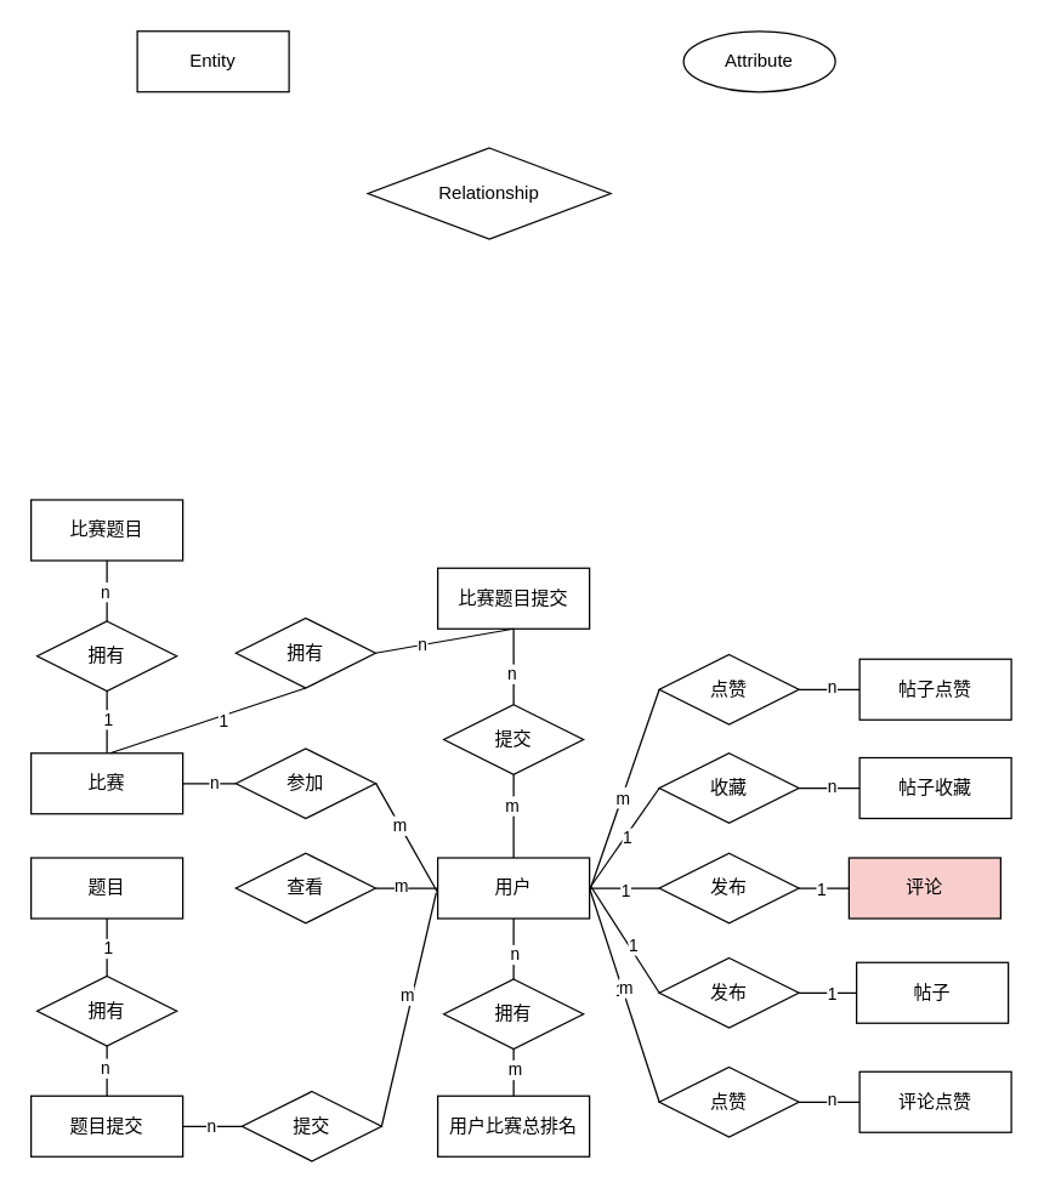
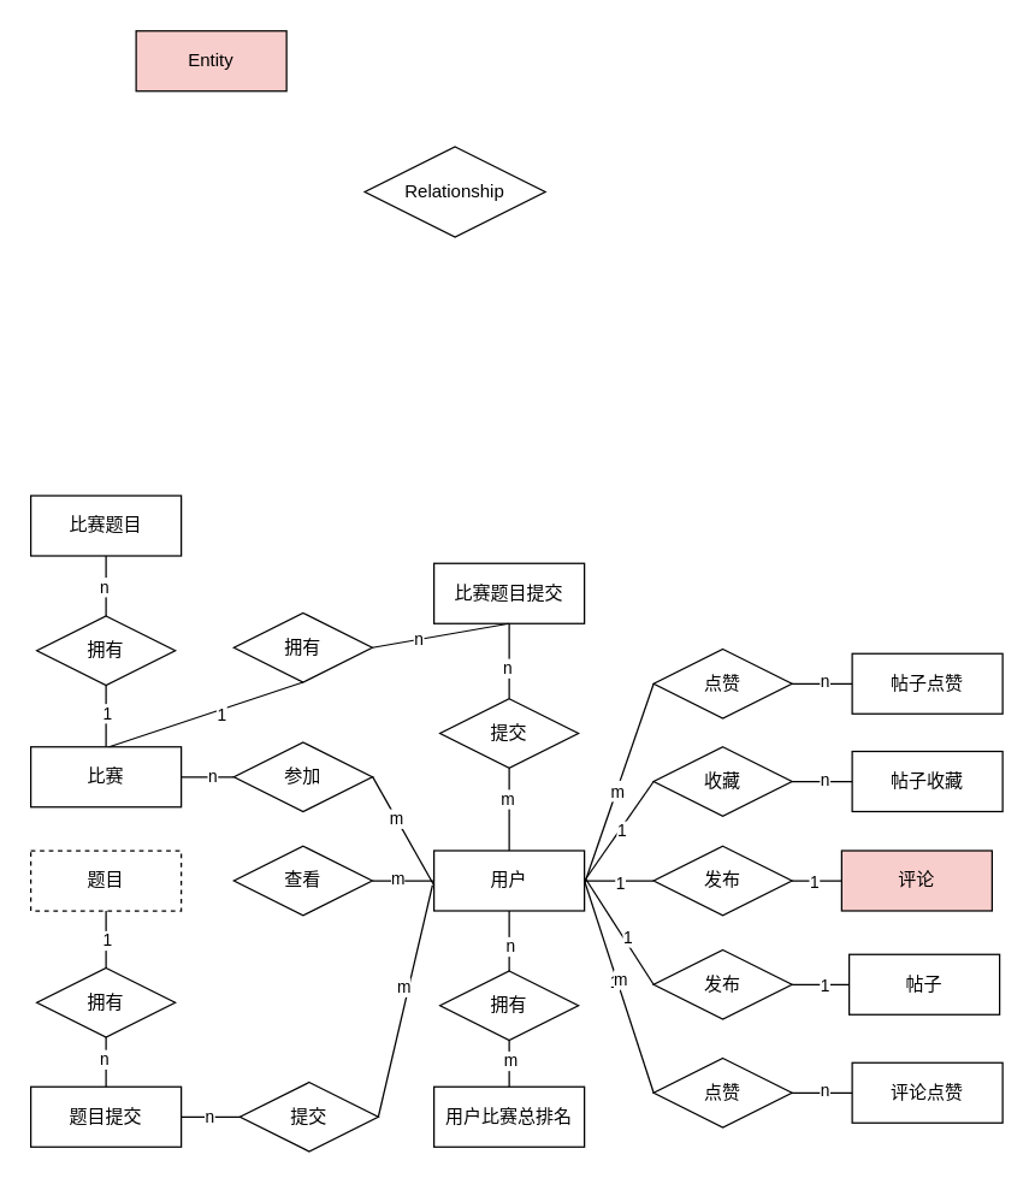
- <mxCell id="2" value="Entity" style="whiteSpace=wrap;html=1;align=center;" vertex="1" parent="1"><mxGeometry x="90" y="20" width="100" height="40" as="geometry" /></mxCell>
+ <mxCell id="2" value="Entity" style="whiteSpace=wrap;html=1;align=center;fillColor=#f8cecc;" vertex="1" parent="1"><mxGeometry x="90" y="20" width="100" height="40" as="geometry" /></mxCell>
- <mxCell id="3" value="Attribute" style="ellipse;whiteSpace=wrap;html=1;align=center;" vertex="1" parent="1"><mxGeometry x="450" y="20" width="100" height="40" as="geometry" /></mxCell>
- <mxCell id="15" value="Relationship" style="shape=rhombus;perimeter=rhombusPerimeter;whiteSpace=wrap;html=1;align=center;" vertex="1" parent="1"><mxGeometry x="242" y="97" width="160" height="60" as="geometry" /></mxCell>
+ <mxCell id="15" value="Relationship" style="shape=rhombus;perimeter=rhombusPerimeter;whiteSpace=wrap;html=1;align=center;" vertex="1" parent="1"><mxGeometry x="242" y="97" width="120" height="60" as="geometry" /></mxCell>
- <mxCell id="6" value="题目" style="whiteSpace=wrap;html=1;align=center;" vertex="1" parent="1"><mxGeometry x="20" y="565" width="100" height="40" as="geometry" /></mxCell>
+ <mxCell id="6" value="题目" style="whiteSpace=wrap;html=1;align=center;dashed=1;" vertex="1" parent="1"><mxGeometry x="20" y="565" width="100" height="40" as="geometry" /></mxCell>
